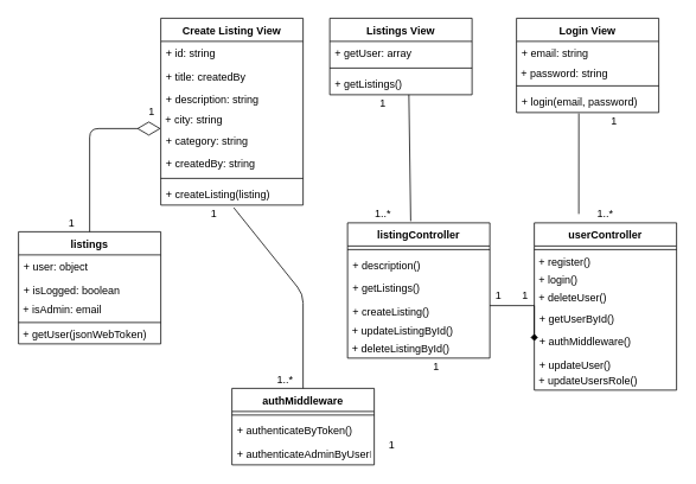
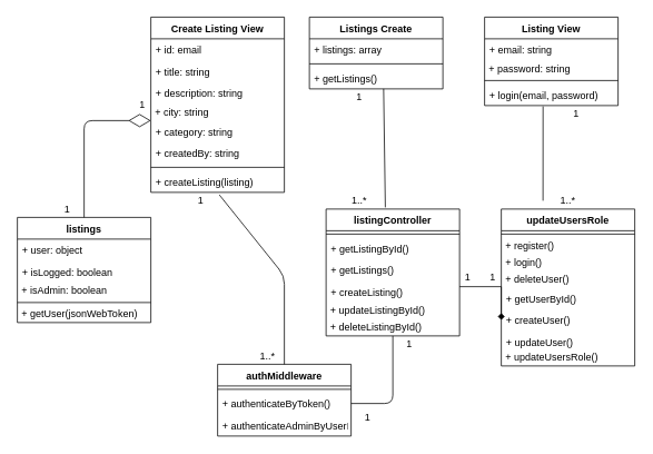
- <mxCell id="7" value="Listings View" style="swimlane;fontStyle=1;align=center;verticalAlign=top;childLayout=stackLayout;horizontal=1;startSize=26;horizontalStack=0;resizeParent=1;resizeParentMax=0;resizeLast=0;collapsible=1;marginBottom=0;" parent="1" vertex="1"><mxGeometry x="370" y="20" width="160" height="86" as="geometry" /></mxCell>
+ <mxCell id="7" value="Listings Create" style="swimlane;fontStyle=1;align=center;verticalAlign=top;childLayout=stackLayout;horizontal=1;startSize=26;horizontalStack=0;resizeParent=1;resizeParentMax=0;resizeLast=0;collapsible=1;marginBottom=0;" parent="1" vertex="1"><mxGeometry x="370" y="20" width="160" height="86" as="geometry" /></mxCell>
- <mxCell id="2" value="Login View" style="swimlane;fontStyle=1;align=center;verticalAlign=top;childLayout=stackLayout;horizontal=1;startSize=26;horizontalStack=0;resizeParent=1;resizeParentMax=0;resizeLast=0;collapsible=1;marginBottom=0;" parent="1" vertex="1"><mxGeometry x="580" y="20" width="160" height="106" as="geometry"><mxRectangle x="40" y="80" width="100" height="26" as="alternateBounds" /></mxGeometry></mxCell>
+ <mxCell id="2" value="Listing View" style="swimlane;fontStyle=1;align=center;verticalAlign=top;childLayout=stackLayout;horizontal=1;startSize=26;horizontalStack=0;resizeParent=1;resizeParentMax=0;resizeLast=0;collapsible=1;marginBottom=0;" parent="1" vertex="1"><mxGeometry x="580" y="20" width="160" height="106" as="geometry"><mxRectangle x="40" y="80" width="100" height="26" as="alternateBounds" /></mxGeometry></mxCell>
- <mxCell id="38" value="+ id: string" style="text;strokeColor=none;fillColor=none;align=left;verticalAlign=top;spacingLeft=4;spacingRight=4;overflow=hidden;rotatable=0;points=[[0,0.5],[1,0.5]];portConstraint=eastwest;" parent="37" vertex="1"><mxGeometry y="26" width="160" height="26" as="geometry" /></mxCell>
+ <mxCell id="38" value="+ id: email" style="text;strokeColor=none;fillColor=none;align=left;verticalAlign=top;spacingLeft=4;spacingRight=4;overflow=hidden;rotatable=0;points=[[0,0.5],[1,0.5]];portConstraint=eastwest;" parent="37" vertex="1"><mxGeometry y="26" width="160" height="26" as="geometry" /></mxCell>
- <mxCell id="8" value="+ getUser: array" style="text;strokeColor=none;fillColor=none;align=left;verticalAlign=top;spacingLeft=4;spacingRight=4;overflow=hidden;rotatable=0;points=[[0,0.5],[1,0.5]];portConstraint=eastwest;" parent="7" vertex="1"><mxGeometry y="26" width="160" height="26" as="geometry" /></mxCell>
+ <mxCell id="8" value="+ listings: array" style="text;strokeColor=none;fillColor=none;align=left;verticalAlign=top;spacingLeft=4;spacingRight=4;overflow=hidden;rotatable=0;points=[[0,0.5],[1,0.5]];portConstraint=eastwest;" parent="7" vertex="1"><mxGeometry y="26" width="160" height="26" as="geometry" /></mxCell>
- <mxCell id="39" value="+ title: createdBy" style="text;align=left;verticalAlign=top;spacingLeft=4;spacingRight=4;overflow=hidden;rotatable=0;points=[[0,0.5],[1,0.5]];portConstraint=eastwest;" parent="37" vertex="1"><mxGeometry y="52" width="160" height="26" as="geometry" /></mxCell>
+ <mxCell id="39" value="+ title: string" style="text;align=left;verticalAlign=top;spacingLeft=4;spacingRight=4;overflow=hidden;rotatable=0;points=[[0,0.5],[1,0.5]];portConstraint=eastwest;" parent="37" vertex="1"><mxGeometry y="52" width="160" height="26" as="geometry" /></mxCell>
- <mxCell id="21" value="userController" style="swimlane;fontStyle=1;align=center;verticalAlign=top;childLayout=stackLayout;horizontal=1;startSize=26;horizontalStack=0;resizeParent=1;resizeParentMax=0;resizeLast=0;collapsible=1;marginBottom=0;" parent="1" vertex="1"><mxGeometry x="600" y="250" width="160" height="188" as="geometry" /></mxCell>
+ <mxCell id="21" value="updateUsersRole" style="swimlane;fontStyle=1;align=center;verticalAlign=top;childLayout=stackLayout;horizontal=1;startSize=26;horizontalStack=0;resizeParent=1;resizeParentMax=0;resizeLast=0;collapsible=1;marginBottom=0;" parent="1" vertex="1"><mxGeometry x="600" y="250" width="160" height="188" as="geometry" /></mxCell>
- <mxCell id="32" value="+ description()" style="text;strokeColor=none;fillColor=none;align=left;verticalAlign=top;spacingLeft=4;spacingRight=4;overflow=hidden;rotatable=0;points=[[0,0.5],[1,0.5]];portConstraint=eastwest;" parent="30" vertex="1"><mxGeometry y="34" width="160" height="26" as="geometry" /></mxCell>
+ <mxCell id="32" value="+ getListingById()" style="text;strokeColor=none;fillColor=none;align=left;verticalAlign=top;spacingLeft=4;spacingRight=4;overflow=hidden;rotatable=0;points=[[0,0.5],[1,0.5]];portConstraint=eastwest;" parent="30" vertex="1"><mxGeometry y="34" width="160" height="26" as="geometry" /></mxCell>
- <mxCell id="14" value="&amp;nbsp;+ isAdmin: email" style="text;html=1;strokeColor=none;fillColor=none;align=left;verticalAlign=middle;whiteSpace=wrap;rounded=0;" parent="11" vertex="1"><mxGeometry y="78" width="160" height="20" as="geometry" /></mxCell>
+ <mxCell id="14" value="&amp;nbsp;+ isAdmin: boolean" style="text;html=1;strokeColor=none;fillColor=none;align=left;verticalAlign=middle;whiteSpace=wrap;rounded=0;" parent="11" vertex="1"><mxGeometry y="78" width="160" height="20" as="geometry" /></mxCell>
- <mxCell id="27" value="+ authMiddleware()" style="text;align=left;verticalAlign=top;spacingLeft=4;spacingRight=4;overflow=hidden;rotatable=0;points=[[0,0.5],[1,0.5]];portConstraint=eastwest;rounded=0;shadow=0;html=0;" parent="21" vertex="1"><mxGeometry y="120" width="160" height="26" as="geometry" /></mxCell>
+ <mxCell id="27" value="+ createUser()" style="text;align=left;verticalAlign=top;spacingLeft=4;spacingRight=4;overflow=hidden;rotatable=0;points=[[0,0.5],[1,0.5]];portConstraint=eastwest;rounded=0;shadow=0;html=0;" parent="21" vertex="1"><mxGeometry y="120" width="160" height="26" as="geometry" /></mxCell>
+ <mxCell id="61" value="" style="endArrow=none;html=1;exitX=1;exitY=0.5;exitDx=0;exitDy=0;entryX=0.5;entryY=1;entryDx=0;entryDy=0;" edge="1" parent="1" source="19" target="36"><mxGeometry width="50" height="50" relative="1" as="geometry"><mxPoint x="490" y="500" as="sourcePoint" /><mxPoint x="540" y="450" as="targetPoint" /><Array as="points"><mxPoint x="470" y="483" /></Array></mxGeometry></mxCell>
